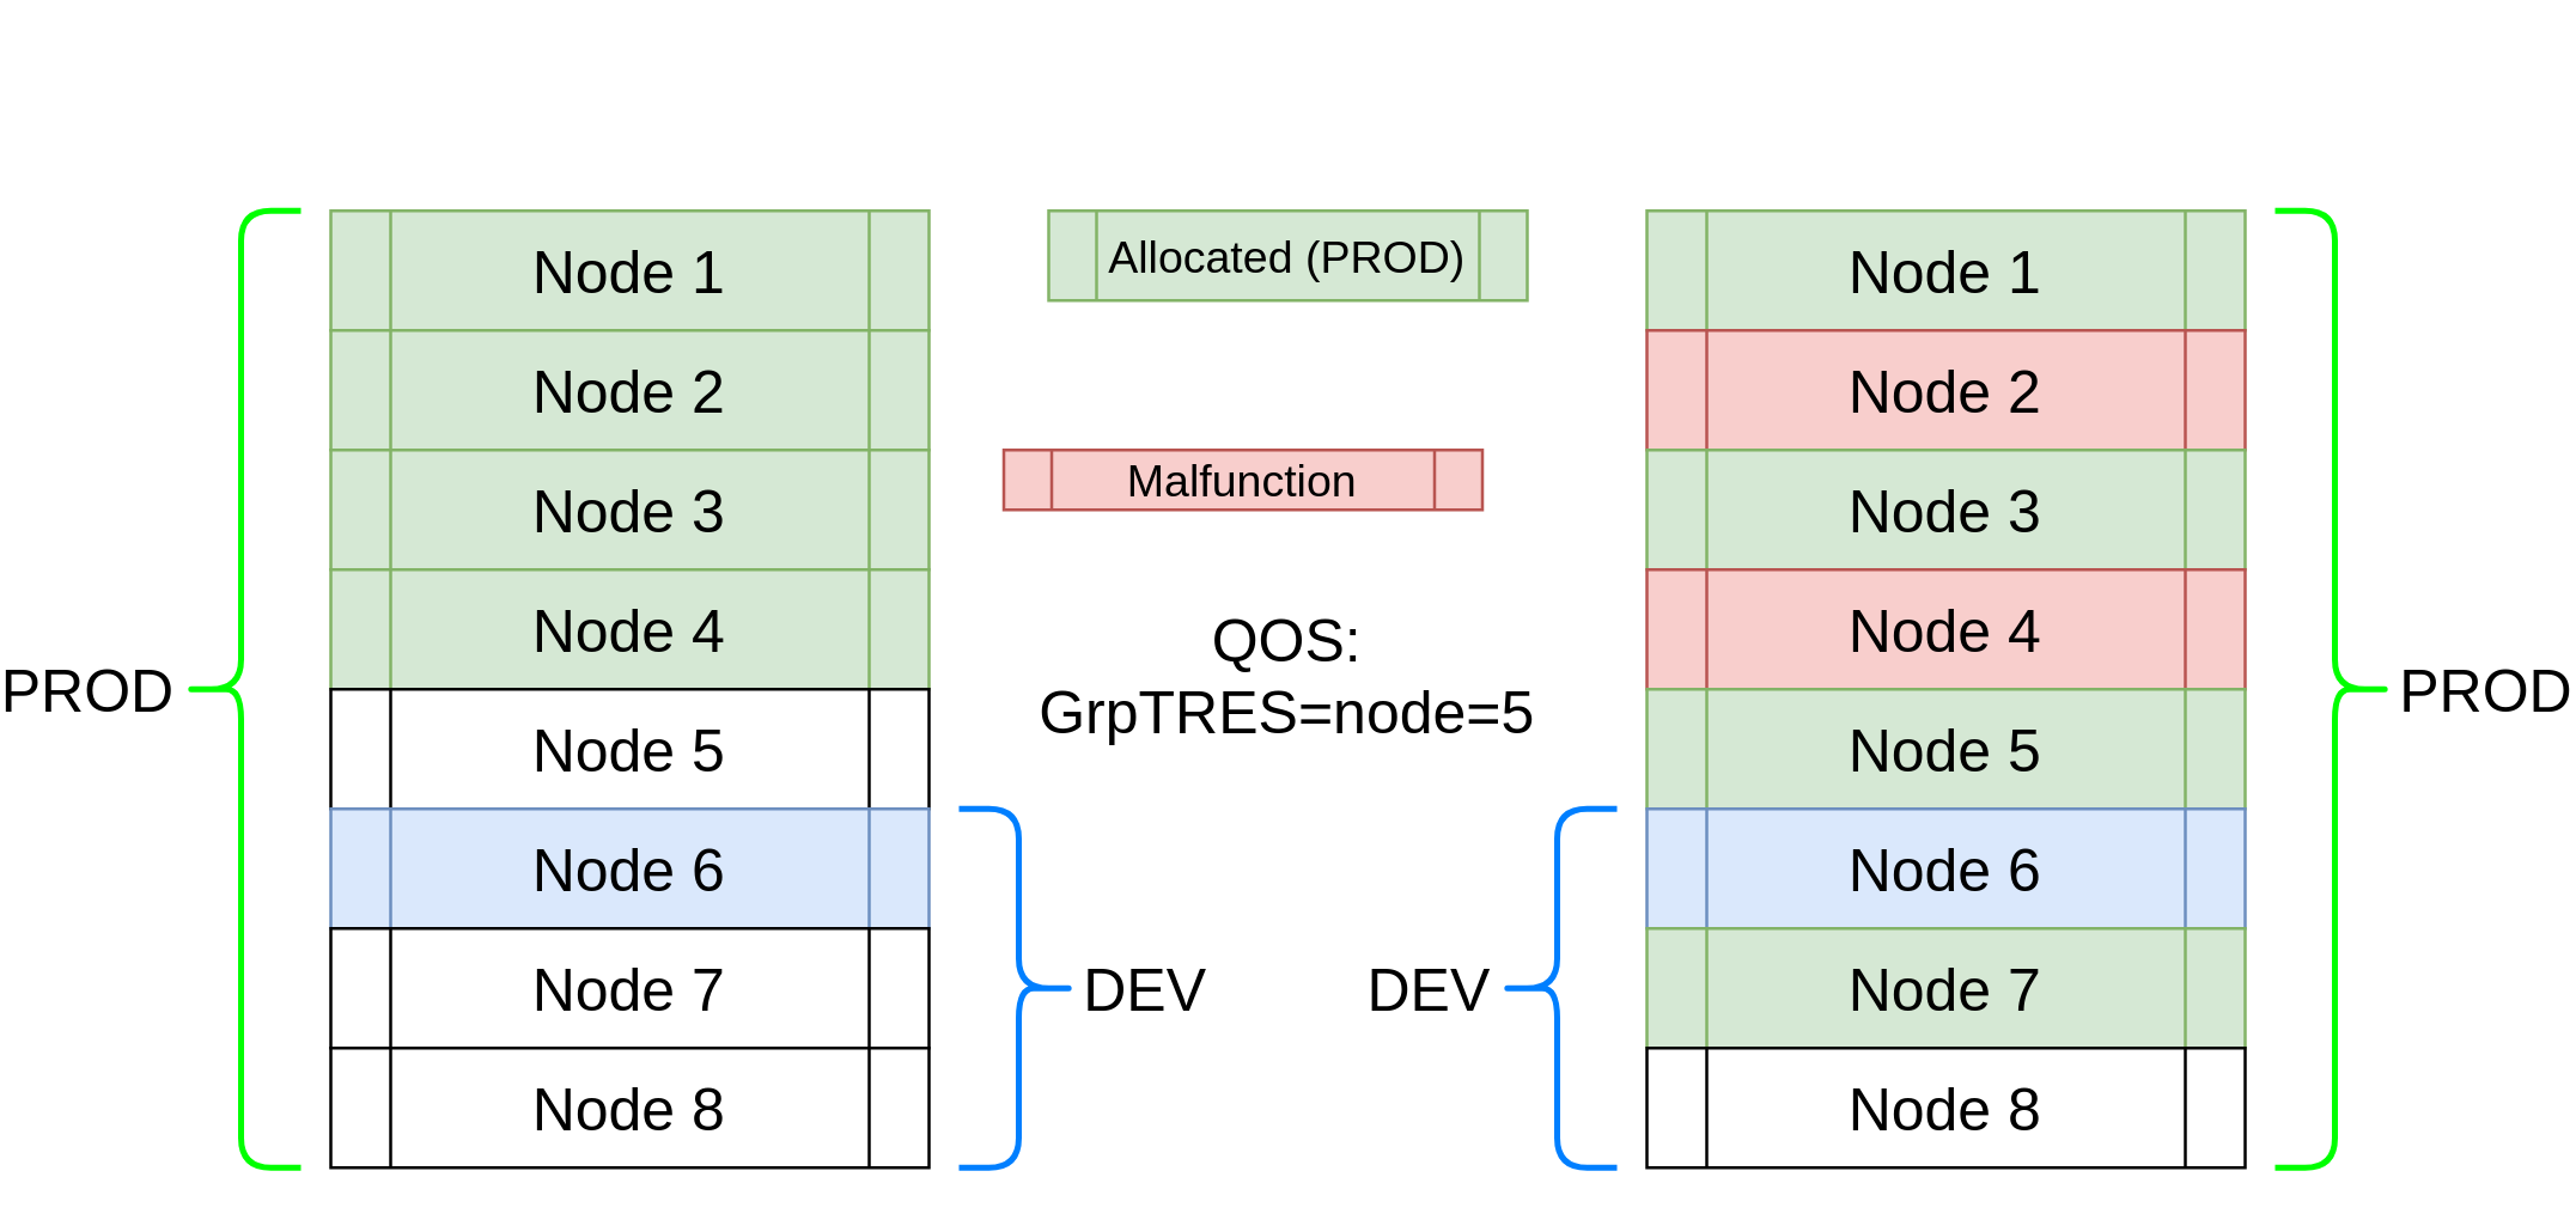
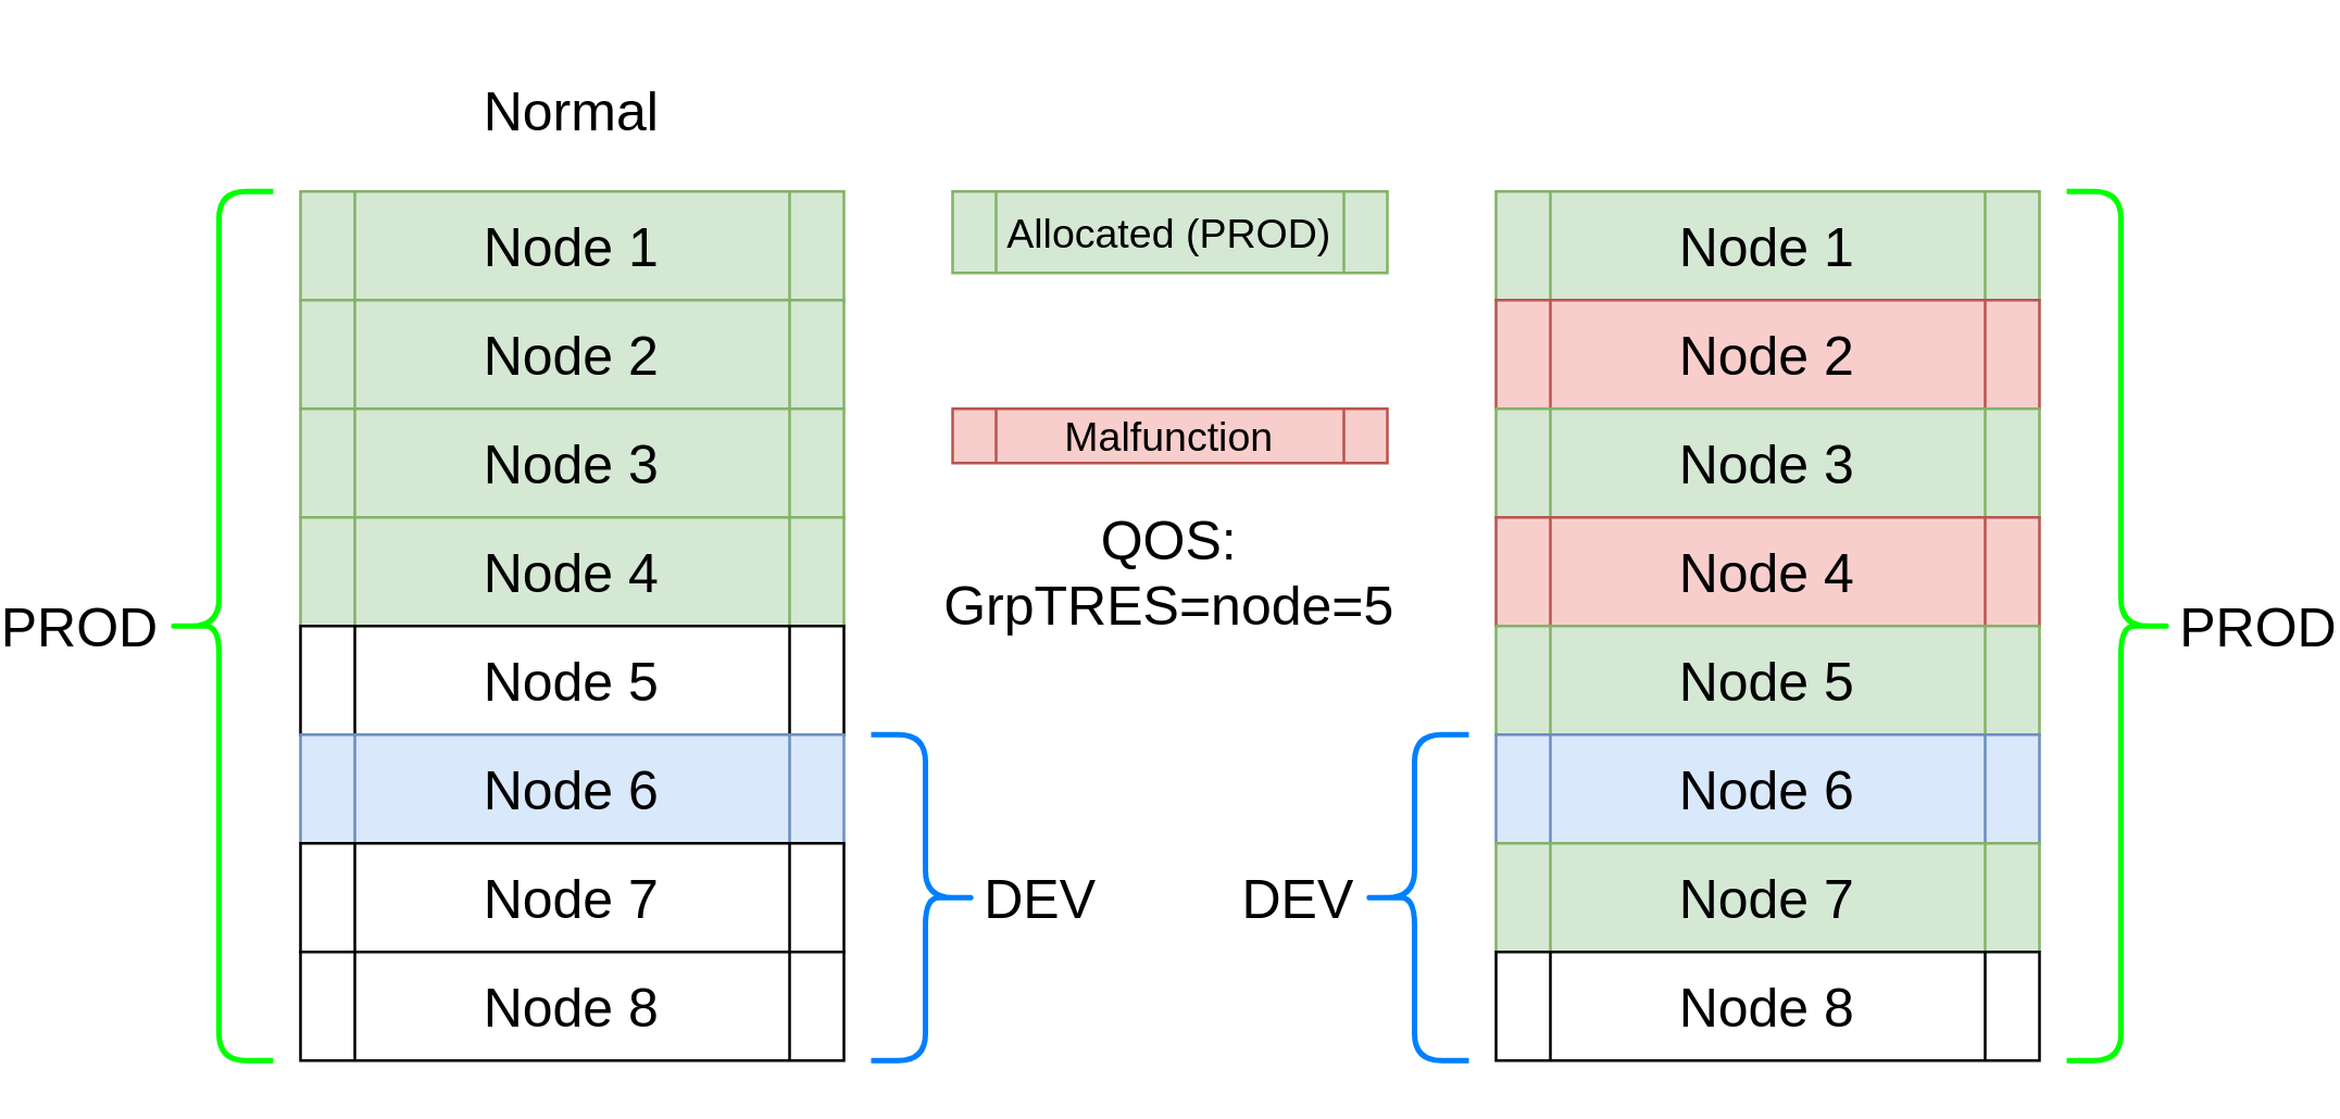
+ <mxCell id="24" value="Normal" style="text;html=1;strokeColor=none;fillColor=none;align=center;verticalAlign=middle;whiteSpace=wrap;rounded=0;fontSize=20;labelBackgroundColor=default;" parent="1" vertex="1"><mxGeometry x="70" y="20" width="200" height="40" as="geometry" /></mxCell>
- <mxCell id="13" value="Malfunction" style="shape=process;whiteSpace=wrap;html=1;backgroundOutline=1;fontSize=15;fillColor=#f8cecc;strokeColor=#b85450;" parent="1" vertex="1"><mxGeometry x="295" y="150" width="160" height="20" as="geometry" /></mxCell>
+ <mxCell id="13" value="Malfunction" style="shape=process;whiteSpace=wrap;html=1;backgroundOutline=1;fontSize=15;fillColor=#f8cecc;strokeColor=#b85450;" parent="1" vertex="1"><mxGeometry x="310" y="150" width="160" height="20" as="geometry" /></mxCell>
- <mxCell id="25" value="QOS:&lt;br style=&quot;font-size: 20px;&quot;&gt;GrpTRES=node=5" style="text;html=1;strokeColor=none;fillColor=none;align=center;verticalAlign=middle;whiteSpace=wrap;rounded=0;fontSize=20;labelBackgroundColor=default;" parent="1" vertex="1"><mxGeometry x="310" y="210" width="160" height="30" as="geometry" /></mxCell>
+ <mxCell id="25" value="QOS:&lt;br style=&quot;font-size: 20px;&quot;&gt;GrpTRES=node=5" style="text;html=1;strokeColor=none;fillColor=none;align=center;verticalAlign=middle;whiteSpace=wrap;rounded=0;fontSize=20;labelBackgroundColor=default;" parent="1" vertex="1"><mxGeometry x="310" y="195" width="160" height="30" as="geometry" /></mxCell>
